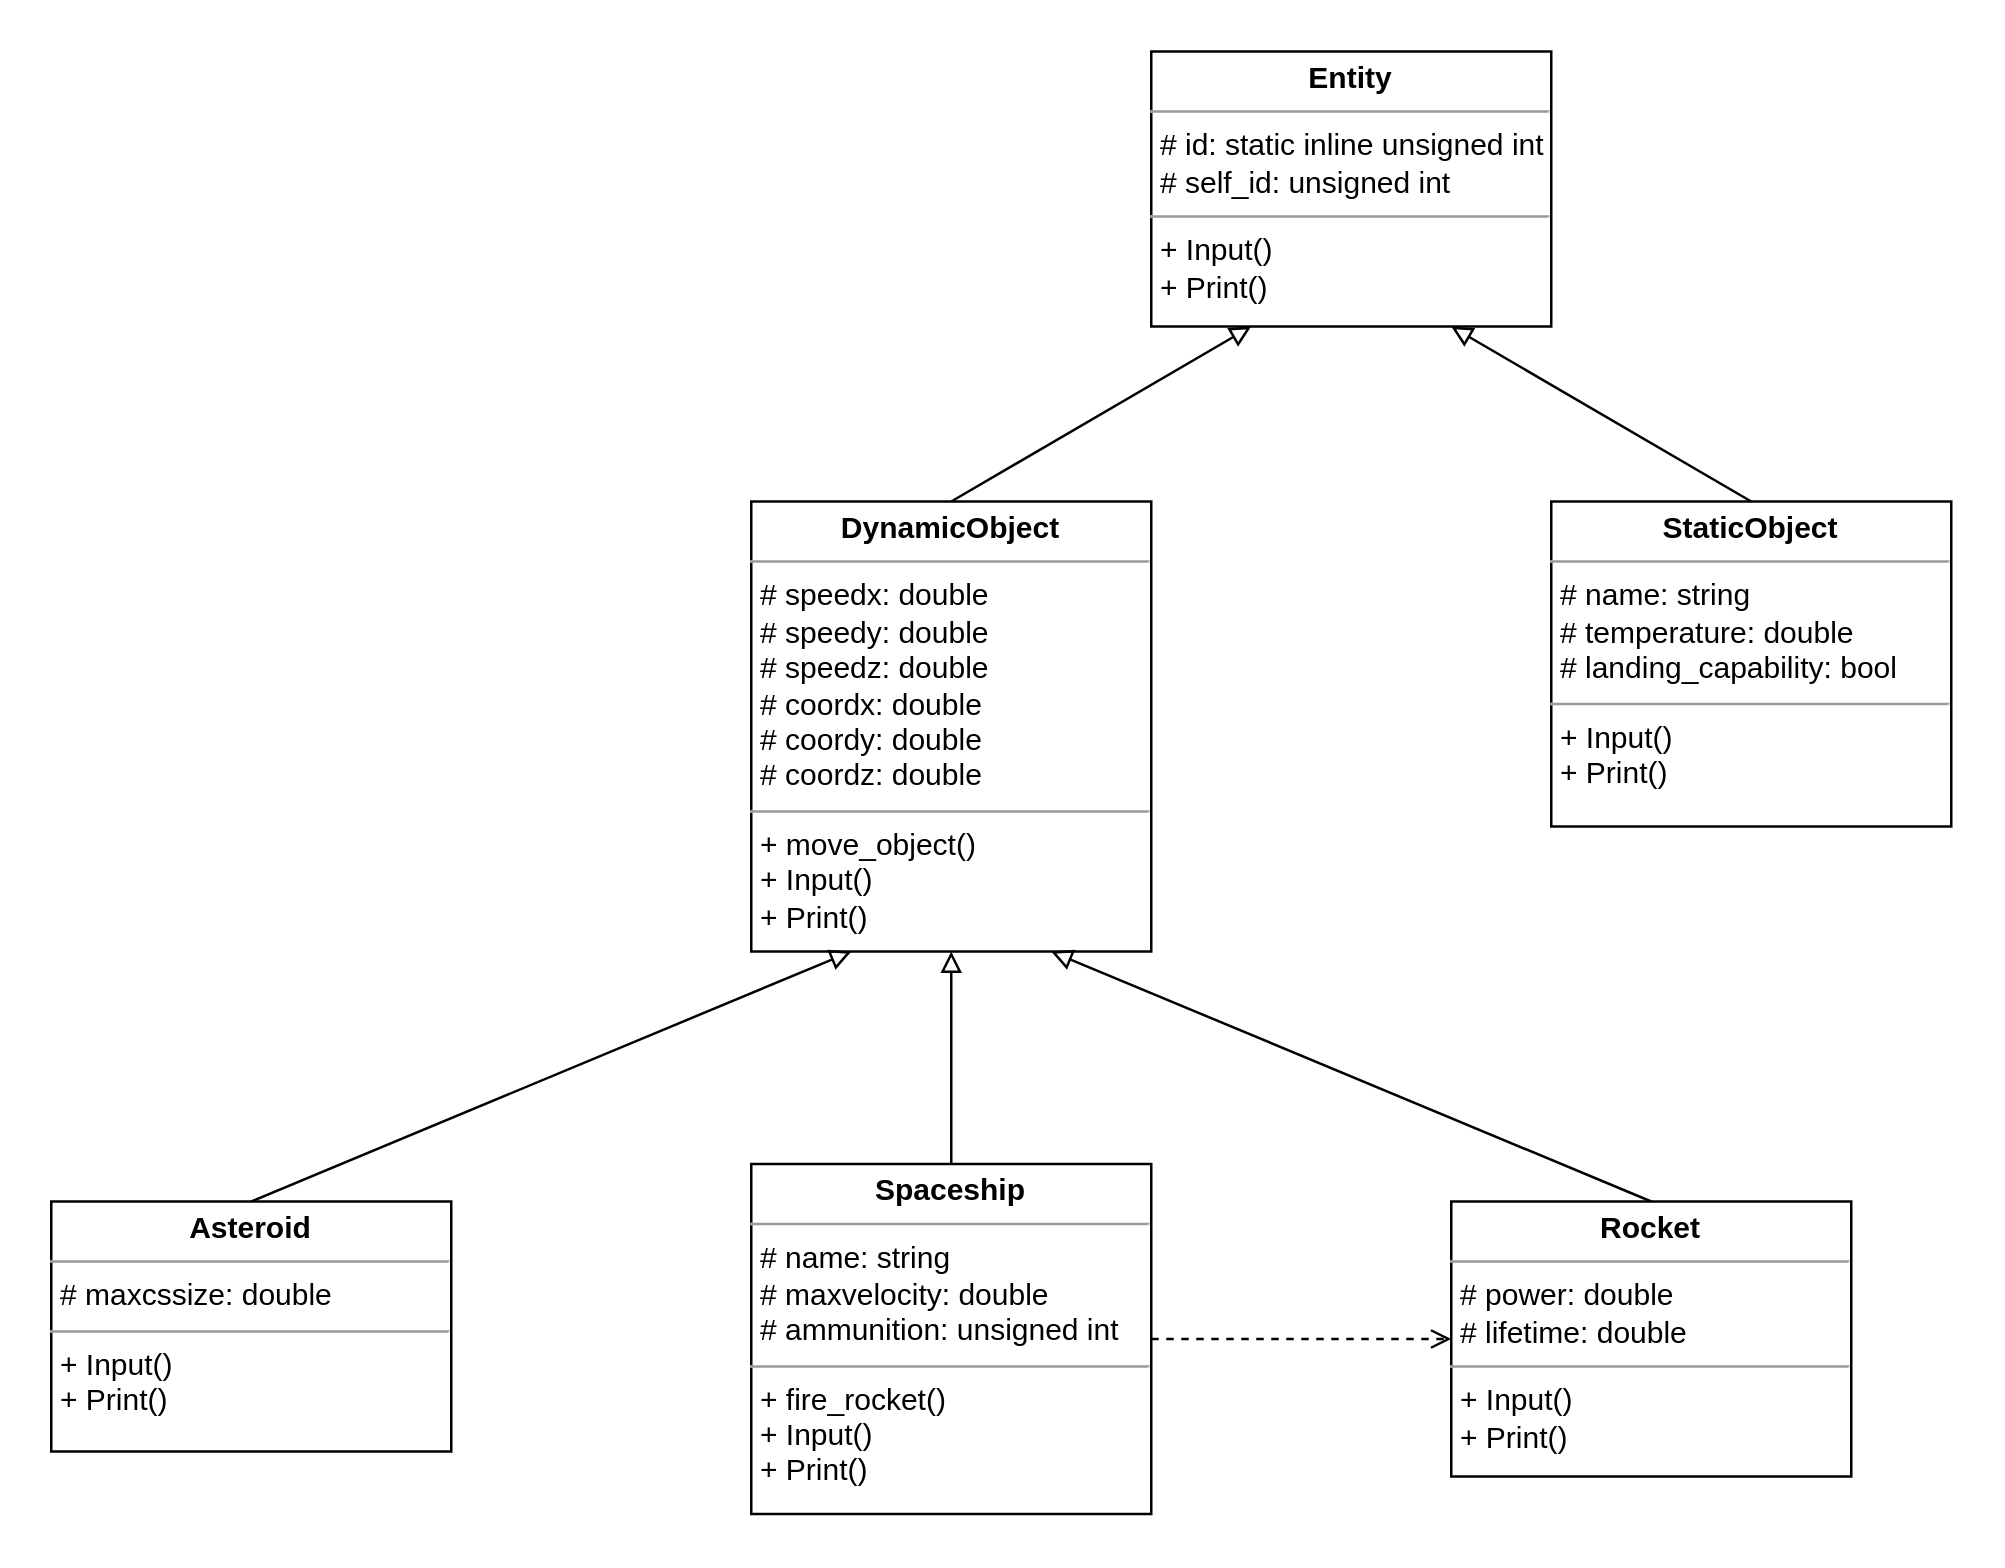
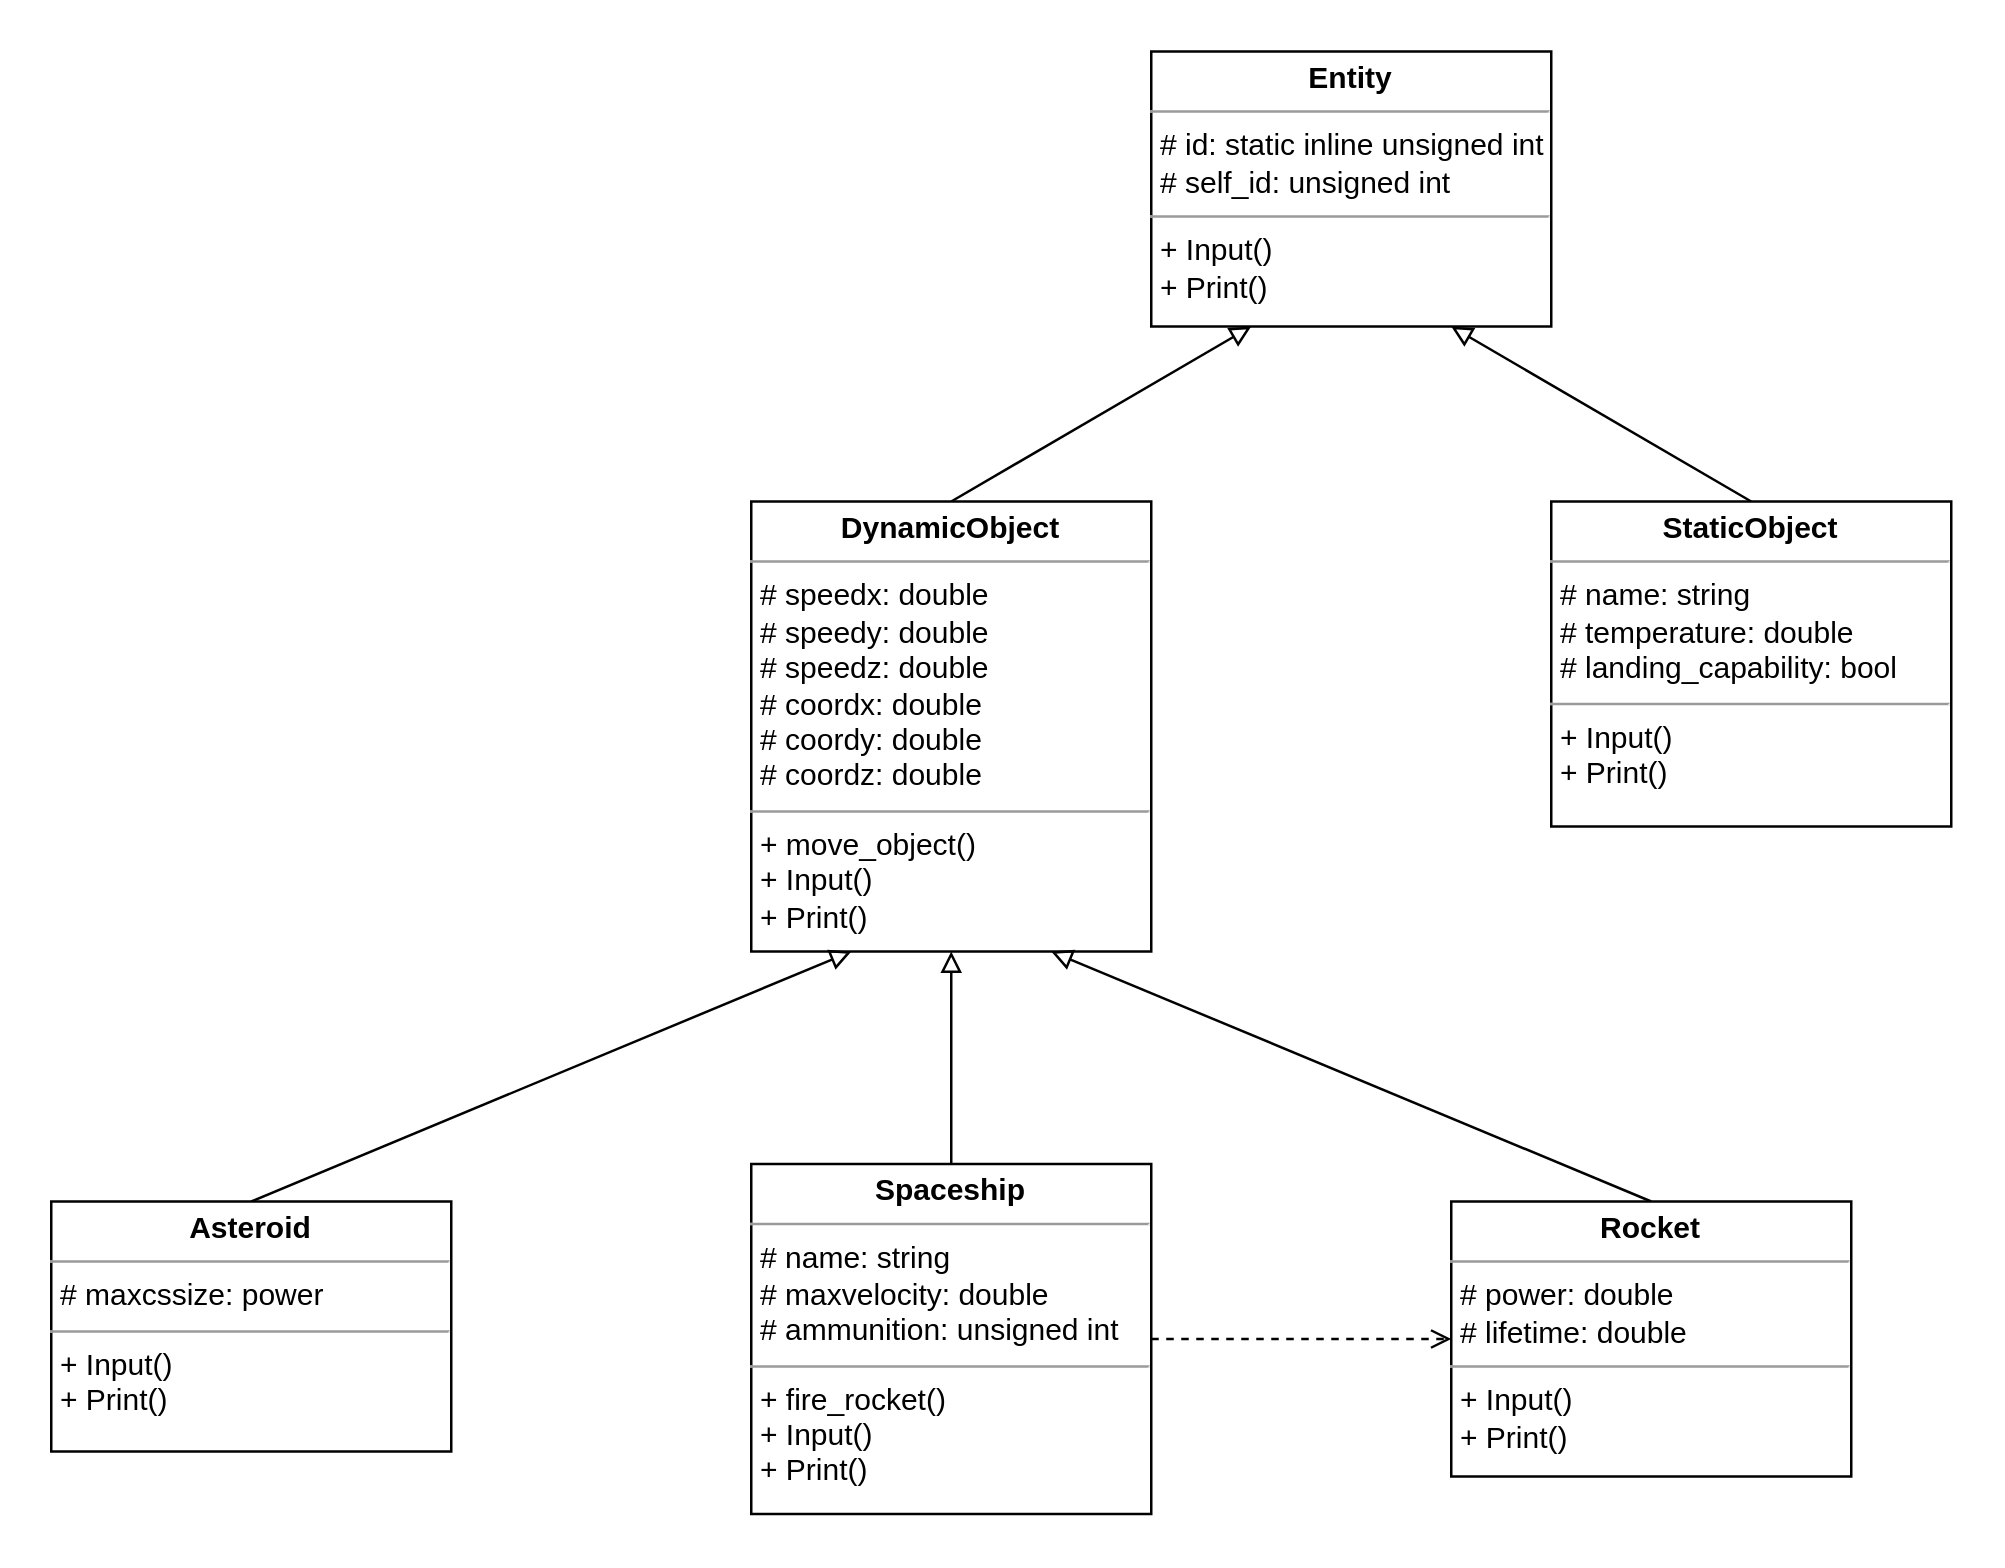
- <mxCell id="8" value="&lt;p style=&quot;margin:0px;margin-top:4px;text-align:center;&quot;&gt;&lt;b&gt;Asteroid&lt;/b&gt;&lt;/p&gt;&lt;hr size=&quot;1&quot;&gt;&lt;p style=&quot;margin:0px;margin-left:4px;&quot;&gt;# maxcssize: double&lt;/p&gt;&lt;hr size=&quot;1&quot;&gt;&lt;p style=&quot;margin:0px;margin-left:4px;&quot;&gt;+ Input()&lt;br&gt;&lt;/p&gt;&lt;p style=&quot;margin:0px;margin-left:4px;&quot;&gt;+ Print()&lt;/p&gt;" style="verticalAlign=top;align=left;overflow=fill;fontSize=12;fontFamily=Helvetica;html=1;whiteSpace=wrap;" parent="1" vertex="1"><mxGeometry x="20" y="480" width="160" height="100" as="geometry" /></mxCell>
+ <mxCell id="8" value="&lt;p style=&quot;margin:0px;margin-top:4px;text-align:center;&quot;&gt;&lt;b&gt;Asteroid&lt;/b&gt;&lt;/p&gt;&lt;hr size=&quot;1&quot;&gt;&lt;p style=&quot;margin:0px;margin-left:4px;&quot;&gt;# maxcssize: power&lt;/p&gt;&lt;hr size=&quot;1&quot;&gt;&lt;p style=&quot;margin:0px;margin-left:4px;&quot;&gt;+ Input()&lt;br&gt;&lt;/p&gt;&lt;p style=&quot;margin:0px;margin-left:4px;&quot;&gt;+ Print()&lt;/p&gt;" style="verticalAlign=top;align=left;overflow=fill;fontSize=12;fontFamily=Helvetica;html=1;whiteSpace=wrap;" parent="1" vertex="1"><mxGeometry x="20" y="480" width="160" height="100" as="geometry" /></mxCell>
